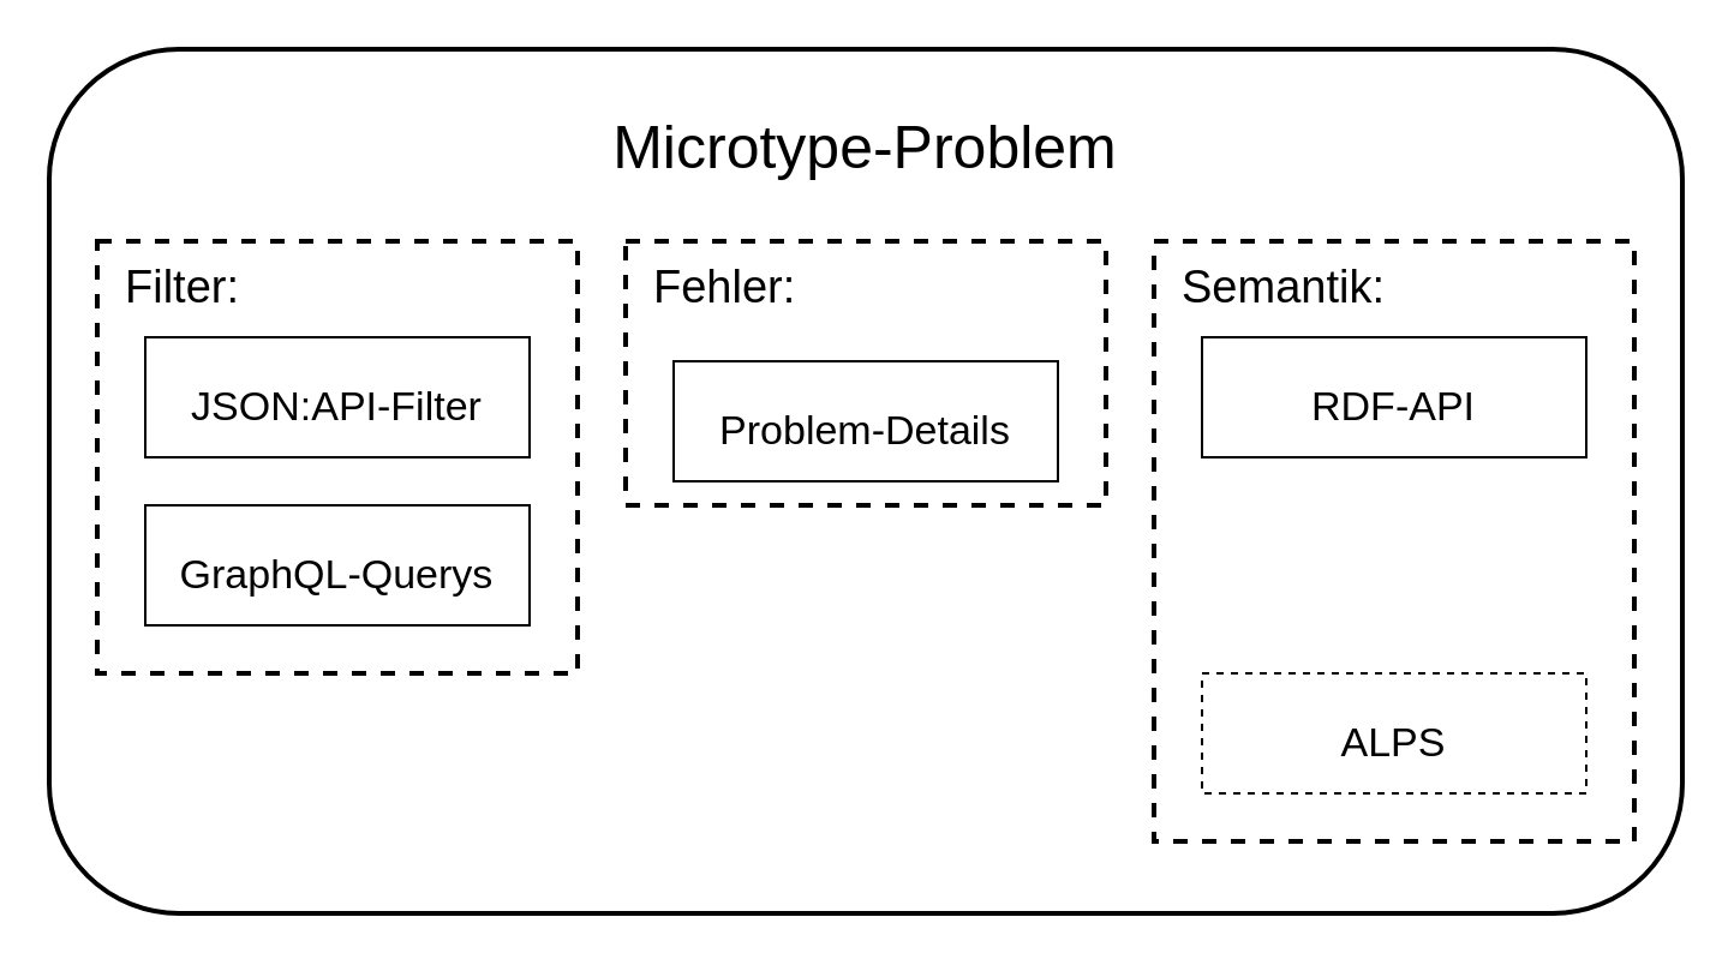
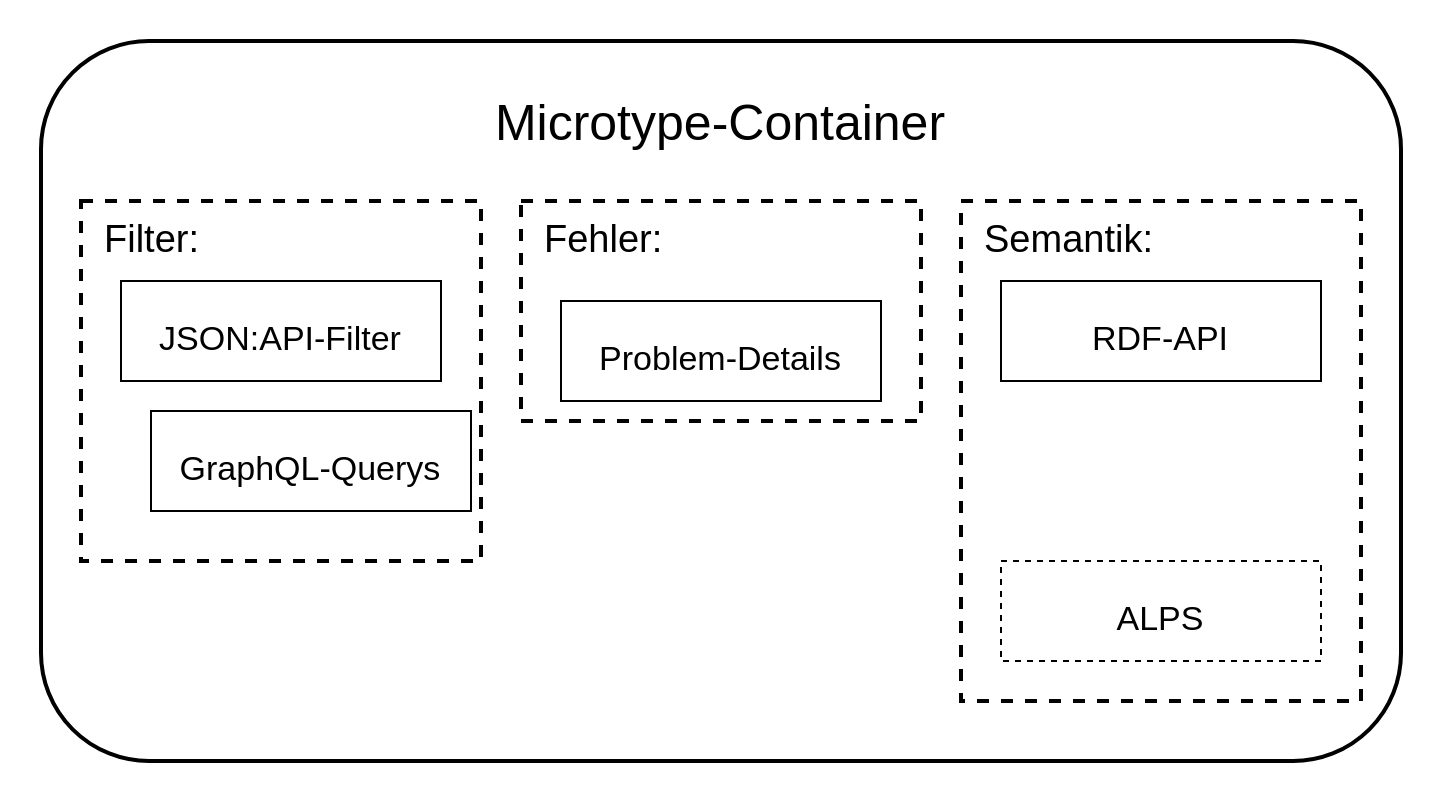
- <mxCell id="6" value="Microtype-Problem" style="text;html=1;strokeColor=none;fillColor=none;align=center;verticalAlign=middle;whiteSpace=wrap;rounded=0;fontSize=25;" vertex="1" parent="1"><mxGeometry x="220" y="40" width="280" height="40" as="geometry" /></mxCell>
+ <mxCell id="6" value="Microtype-Container" style="text;html=1;strokeColor=none;fillColor=none;align=center;verticalAlign=middle;whiteSpace=wrap;rounded=0;fontSize=25;" vertex="1" parent="1"><mxGeometry x="220" y="40" width="280" height="40" as="geometry" /></mxCell>
- <mxCell id="8" value="&lt;font style=&quot;font-size: 17px&quot;&gt;GraphQL-Querys&lt;/font&gt;" style="rounded=0;whiteSpace=wrap;html=1;strokeWidth=1;fillColor=none;fontSize=25;" vertex="1" parent="1"><mxGeometry x="60" y="210" width="160" height="50" as="geometry" /></mxCell>
+ <mxCell id="8" value="&lt;font style=&quot;font-size: 17px&quot;&gt;GraphQL-Querys&lt;/font&gt;" style="rounded=0;whiteSpace=wrap;html=1;strokeWidth=1;fillColor=none;fontSize=25;" vertex="1" parent="1"><mxGeometry x="75" y="205" width="160" height="50" as="geometry" /></mxCell>
